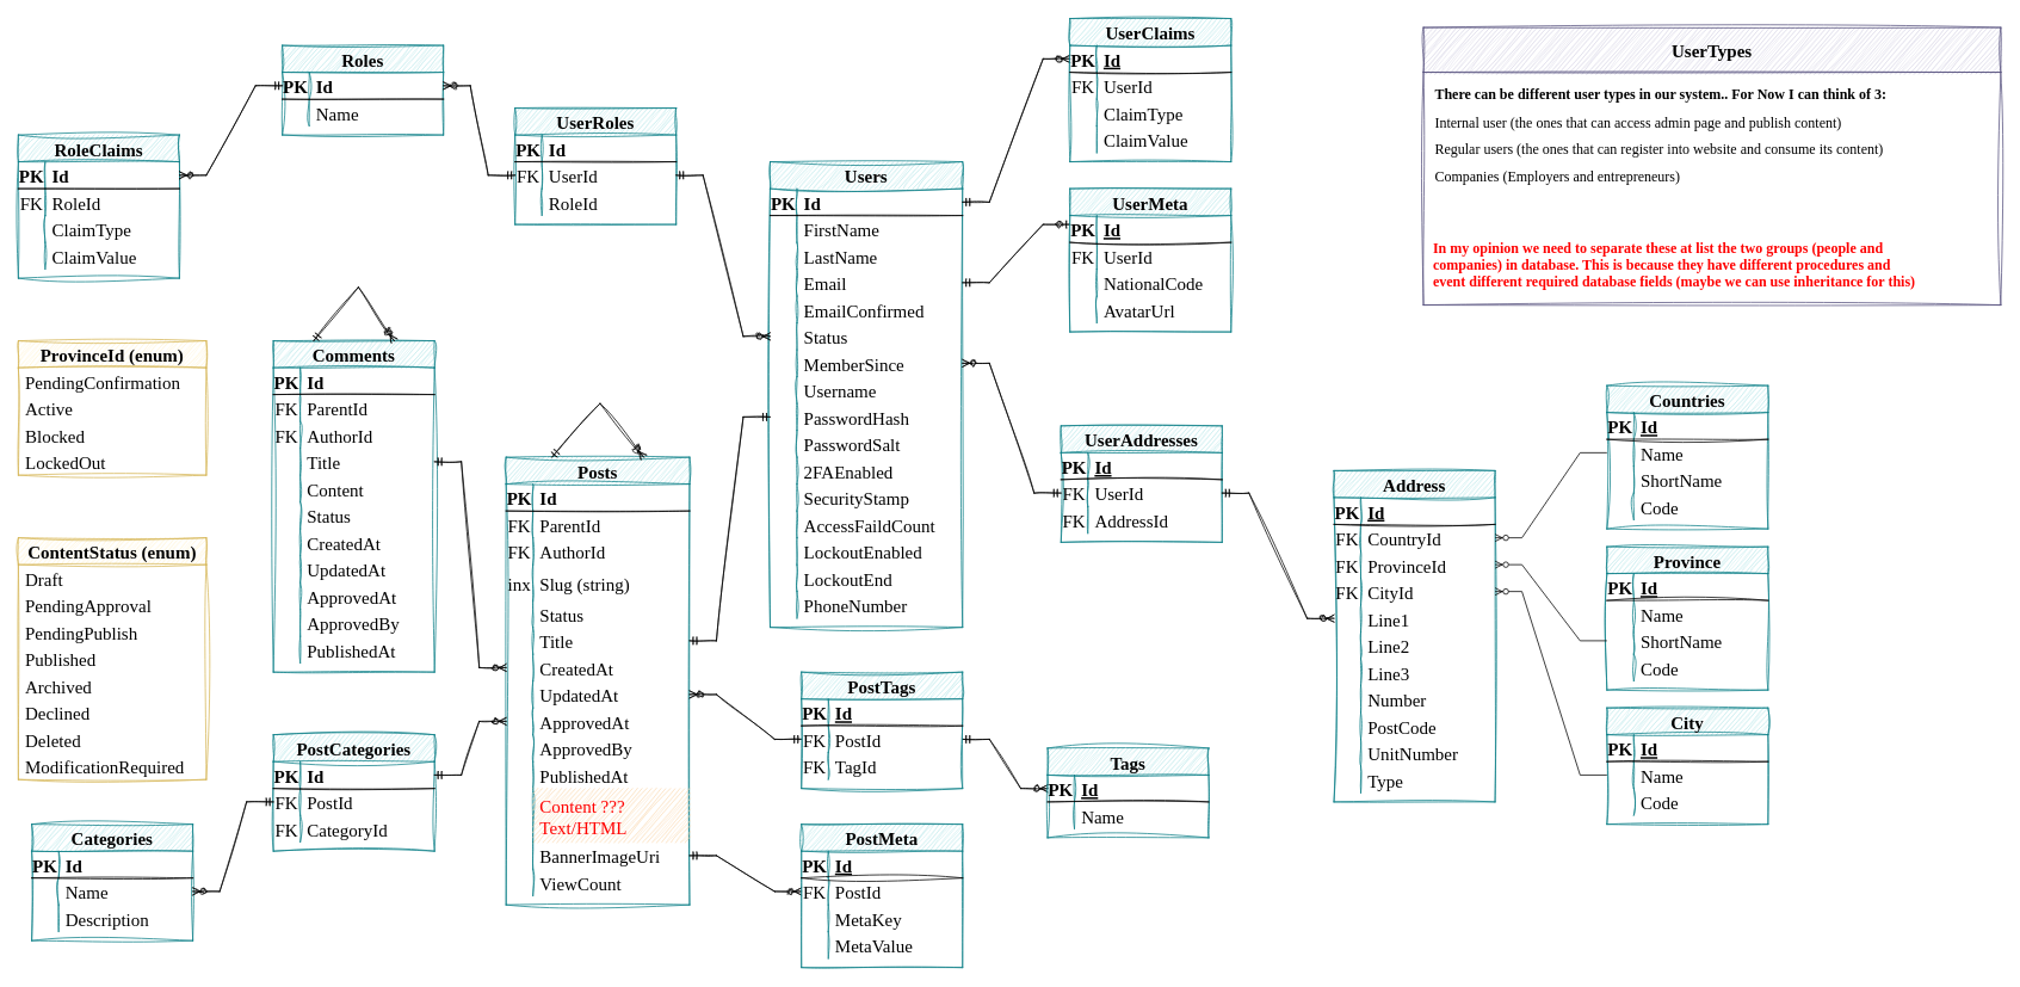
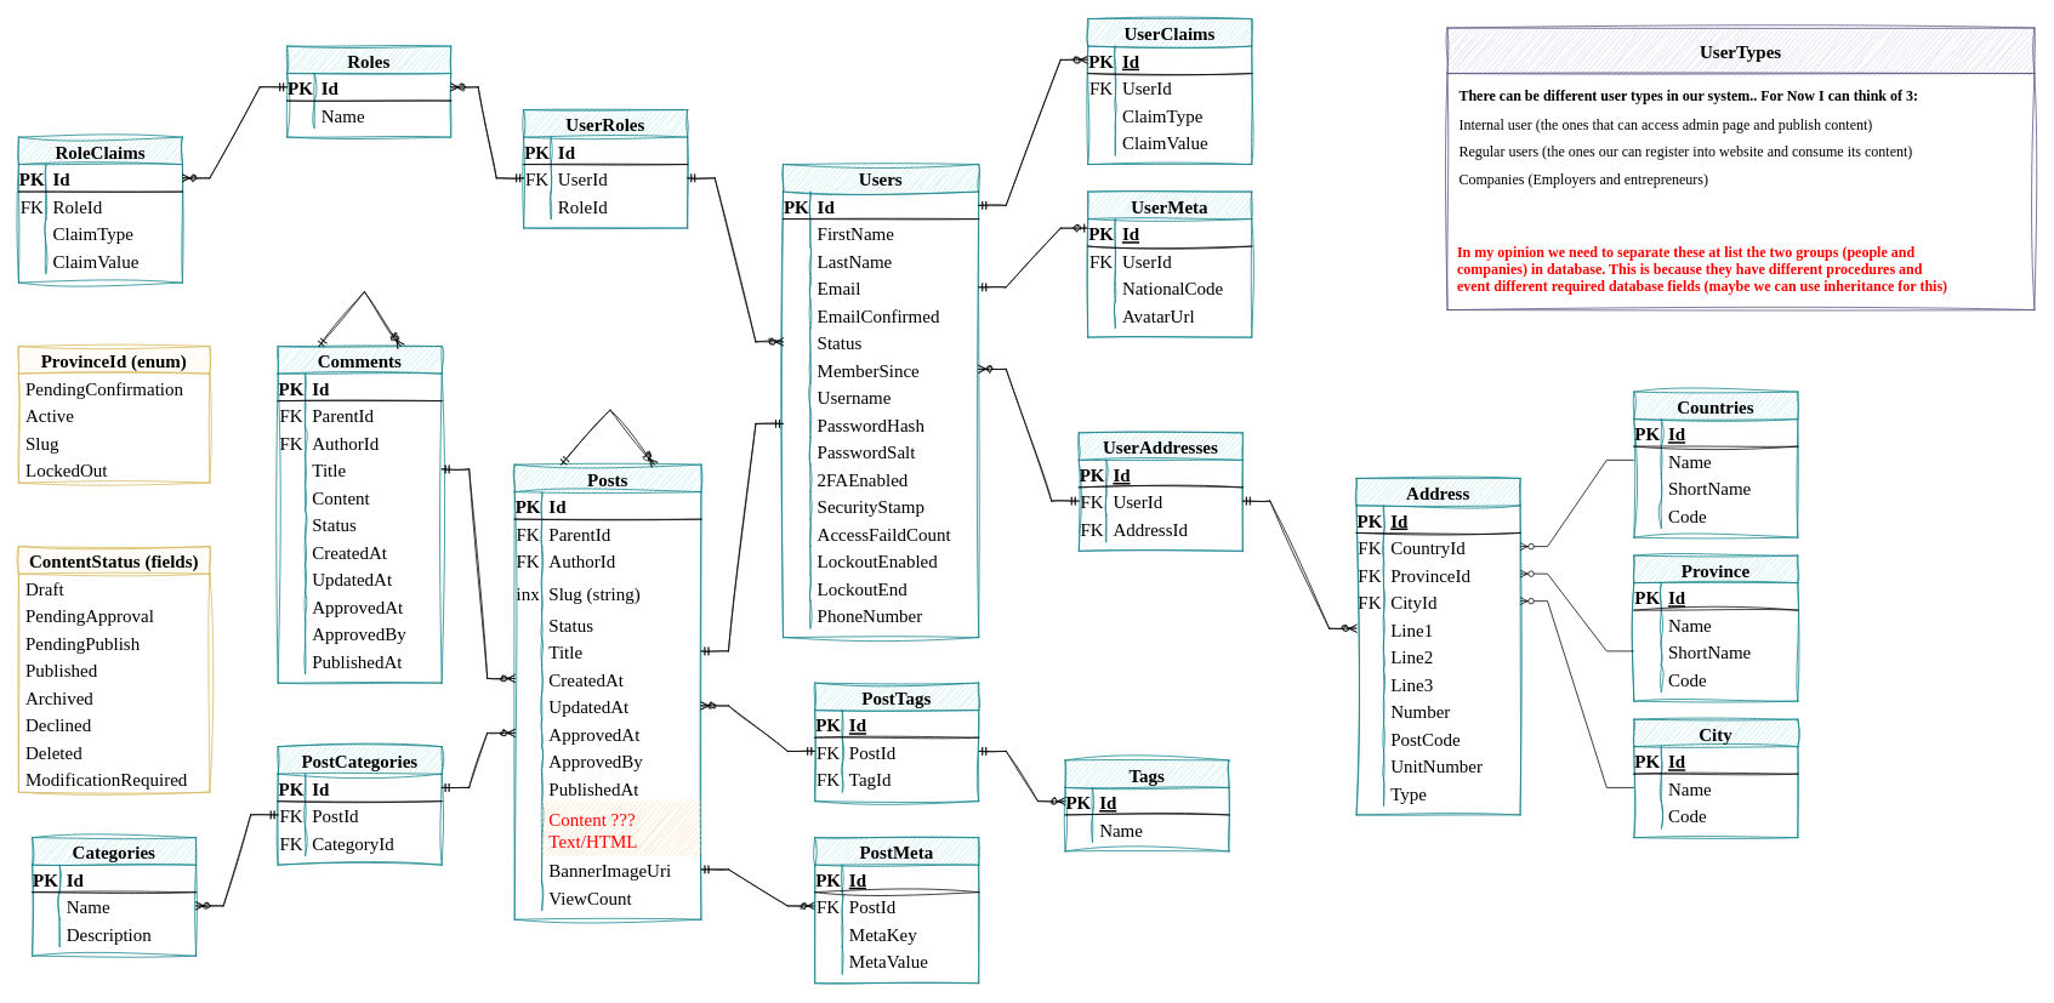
- <mxCell id="338" value="Regular users (the ones that can register into website and consume its content)" style="text;strokeColor=none;fillColor=none;spacingLeft=6;spacingRight=4;overflow=hidden;rotatable=0;points=[[0,0.5],[1,0.5]];portConstraint=eastwest;fontSize=16;fontFamily=Architects Daughter;verticalAlign=middle;fillStyle=auto;sketch=1;hachureGap=4;jiggle=2;fontSource=https%3A%2F%2Ffonts.googleapis.com%2Fcss%3Ffamily%3DArchitects%2BDaughter;" vertex="1" parent="335"><mxGeometry x="5" y="120" width="615" height="30" as="geometry" /></mxCell>
+ <mxCell id="338" value="Regular users (the ones our can register into website and consume its content)" style="text;strokeColor=none;fillColor=none;spacingLeft=6;spacingRight=4;overflow=hidden;rotatable=0;points=[[0,0.5],[1,0.5]];portConstraint=eastwest;fontSize=16;fontFamily=Architects Daughter;verticalAlign=middle;fillStyle=auto;sketch=1;hachureGap=4;jiggle=2;fontSource=https%3A%2F%2Ffonts.googleapis.com%2Fcss%3Ffamily%3DArchitects%2BDaughter;" vertex="1" parent="335"><mxGeometry x="5" y="120" width="615" height="30" as="geometry" /></mxCell>
- <mxCell id="159" value="Blocked" style="text;strokeColor=none;fillColor=none;spacingLeft=6;spacingRight=4;overflow=hidden;rotatable=0;points=[[0,0.5],[1,0.5]];portConstraint=eastwest;fontSize=20;fillStyle=auto;fontColor=default;sketch=1;fontFamily=Architects Daughter;verticalAlign=middle;hachureGap=4;jiggle=2;fontSource=https%3A%2F%2Ffonts.googleapis.com%2Fcss%3Ffamily%3DArchitects%2BDaughter;" parent="156" vertex="1"><mxGeometry y="90" width="210" height="30" as="geometry" /></mxCell>
+ <mxCell id="159" value="Slug" style="text;strokeColor=none;fillColor=none;spacingLeft=6;spacingRight=4;overflow=hidden;rotatable=0;points=[[0,0.5],[1,0.5]];portConstraint=eastwest;fontSize=20;fillStyle=auto;fontColor=default;sketch=1;fontFamily=Architects Daughter;verticalAlign=middle;hachureGap=4;jiggle=2;fontSource=https%3A%2F%2Ffonts.googleapis.com%2Fcss%3Ffamily%3DArchitects%2BDaughter;" parent="156" vertex="1"><mxGeometry y="90" width="210" height="30" as="geometry" /></mxCell>
- <mxCell id="161" value="ContentStatus (enum)" style="swimlane;fontStyle=1;childLayout=stackLayout;horizontal=1;startSize=30;horizontalStack=0;resizeParent=1;resizeParentMax=0;resizeLast=0;collapsible=1;marginBottom=0;align=center;fontSize=20;fillStyle=auto;strokeColor=#d6b656;fillColor=#fff2cc;sketch=1;fontFamily=Architects Daughter;swimlaneFillColor=none;hachureGap=4;jiggle=2;fontSource=https%3A%2F%2Ffonts.googleapis.com%2Fcss%3Ffamily%3DArchitects%2BDaughter;" parent="1" vertex="1"><mxGeometry x="20" y="600" width="210" height="270" as="geometry" /></mxCell>
+ <mxCell id="161" value="ContentStatus (fields)" style="swimlane;fontStyle=1;childLayout=stackLayout;horizontal=1;startSize=30;horizontalStack=0;resizeParent=1;resizeParentMax=0;resizeLast=0;collapsible=1;marginBottom=0;align=center;fontSize=20;fillStyle=auto;strokeColor=#d6b656;fillColor=#fff2cc;sketch=1;fontFamily=Architects Daughter;swimlaneFillColor=none;hachureGap=4;jiggle=2;fontSource=https%3A%2F%2Ffonts.googleapis.com%2Fcss%3Ffamily%3DArchitects%2BDaughter;" parent="1" vertex="1"><mxGeometry x="20" y="600" width="210" height="270" as="geometry" /></mxCell>
